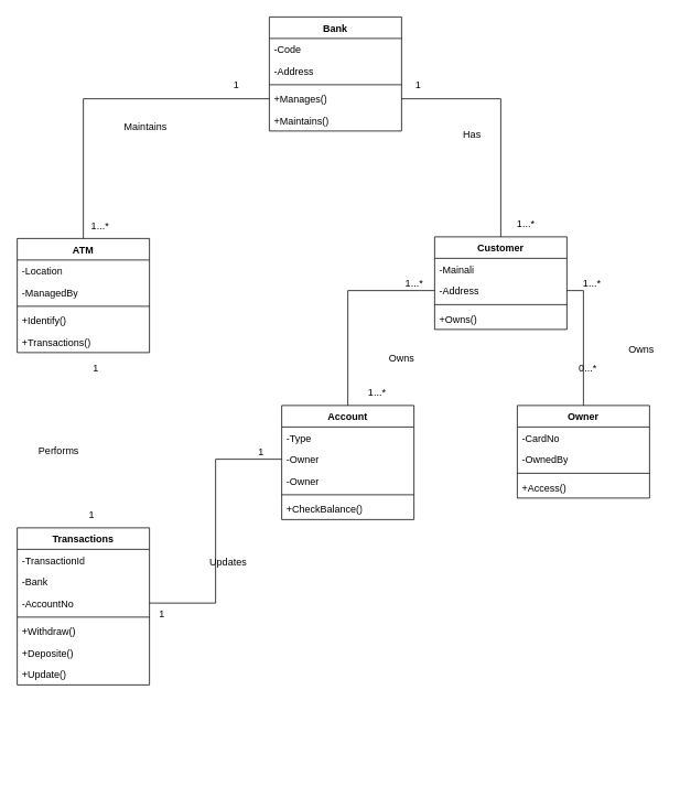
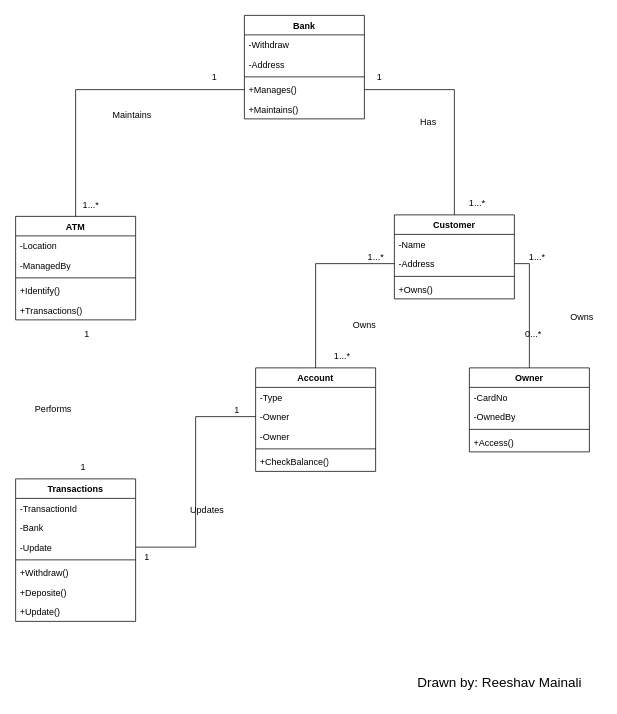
- <mxCell id="3" value="-Code" style="text;strokeColor=none;fillColor=none;align=left;verticalAlign=top;spacingLeft=4;spacingRight=4;overflow=hidden;rotatable=0;points=[[0,0.5],[1,0.5]];portConstraint=eastwest;whiteSpace=wrap;html=1;" parent="2" vertex="1"><mxGeometry y="26" width="160" height="26" as="geometry" /></mxCell>
+ <mxCell id="3" value="-Withdraw" style="text;strokeColor=none;fillColor=none;align=left;verticalAlign=top;spacingLeft=4;spacingRight=4;overflow=hidden;rotatable=0;points=[[0,0.5],[1,0.5]];portConstraint=eastwest;whiteSpace=wrap;html=1;" parent="2" vertex="1"><mxGeometry y="26" width="160" height="26" as="geometry" /></mxCell>
- <mxCell id="9" value="-Mainali" style="text;strokeColor=none;fillColor=none;align=left;verticalAlign=top;spacingLeft=4;spacingRight=4;overflow=hidden;rotatable=0;points=[[0,0.5],[1,0.5]];portConstraint=eastwest;whiteSpace=wrap;html=1;" parent="8" vertex="1"><mxGeometry y="26" width="160" height="26" as="geometry" /></mxCell>
+ <mxCell id="9" value="-Name" style="text;strokeColor=none;fillColor=none;align=left;verticalAlign=top;spacingLeft=4;spacingRight=4;overflow=hidden;rotatable=0;points=[[0,0.5],[1,0.5]];portConstraint=eastwest;whiteSpace=wrap;html=1;" parent="8" vertex="1"><mxGeometry y="26" width="160" height="26" as="geometry" /></mxCell>
- <mxCell id="33" value="-AccountNo" style="text;strokeColor=none;fillColor=none;align=left;verticalAlign=top;spacingLeft=4;spacingRight=4;overflow=hidden;rotatable=0;points=[[0,0.5],[1,0.5]];portConstraint=eastwest;whiteSpace=wrap;html=1;" parent="30" vertex="1"><mxGeometry y="78" width="160" height="26" as="geometry" /></mxCell>
+ <mxCell id="33" value="-Update" style="text;strokeColor=none;fillColor=none;align=left;verticalAlign=top;spacingLeft=4;spacingRight=4;overflow=hidden;rotatable=0;points=[[0,0.5],[1,0.5]];portConstraint=eastwest;whiteSpace=wrap;html=1;" parent="30" vertex="1"><mxGeometry y="78" width="160" height="26" as="geometry" /></mxCell>
+ <mxCell id="61" value="&lt;font style=&quot;font-size: 18px;&quot;&gt;Drawn by: Reeshav Mainali&lt;/font&gt;" style="text;html=1;align=center;verticalAlign=middle;resizable=0;points=[];autosize=1;strokeColor=none;fillColor=none;" vertex="1" parent="1"><mxGeometry x="545" y="890" width="240" height="40" as="geometry" /></mxCell>
